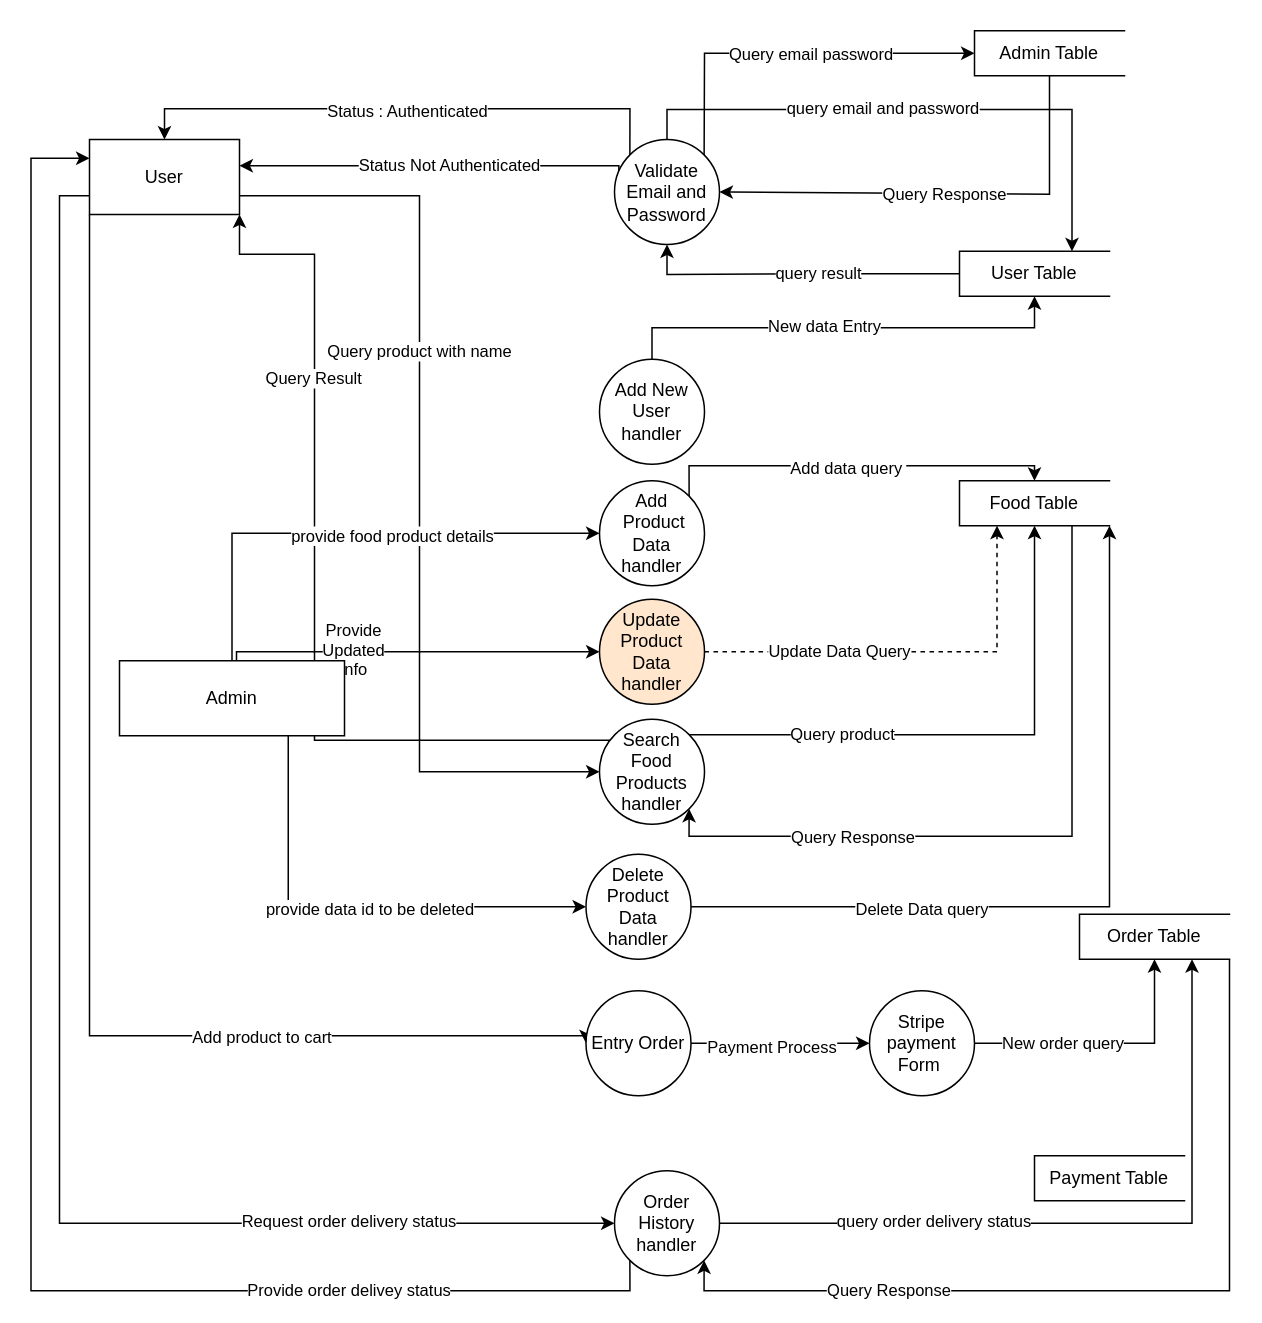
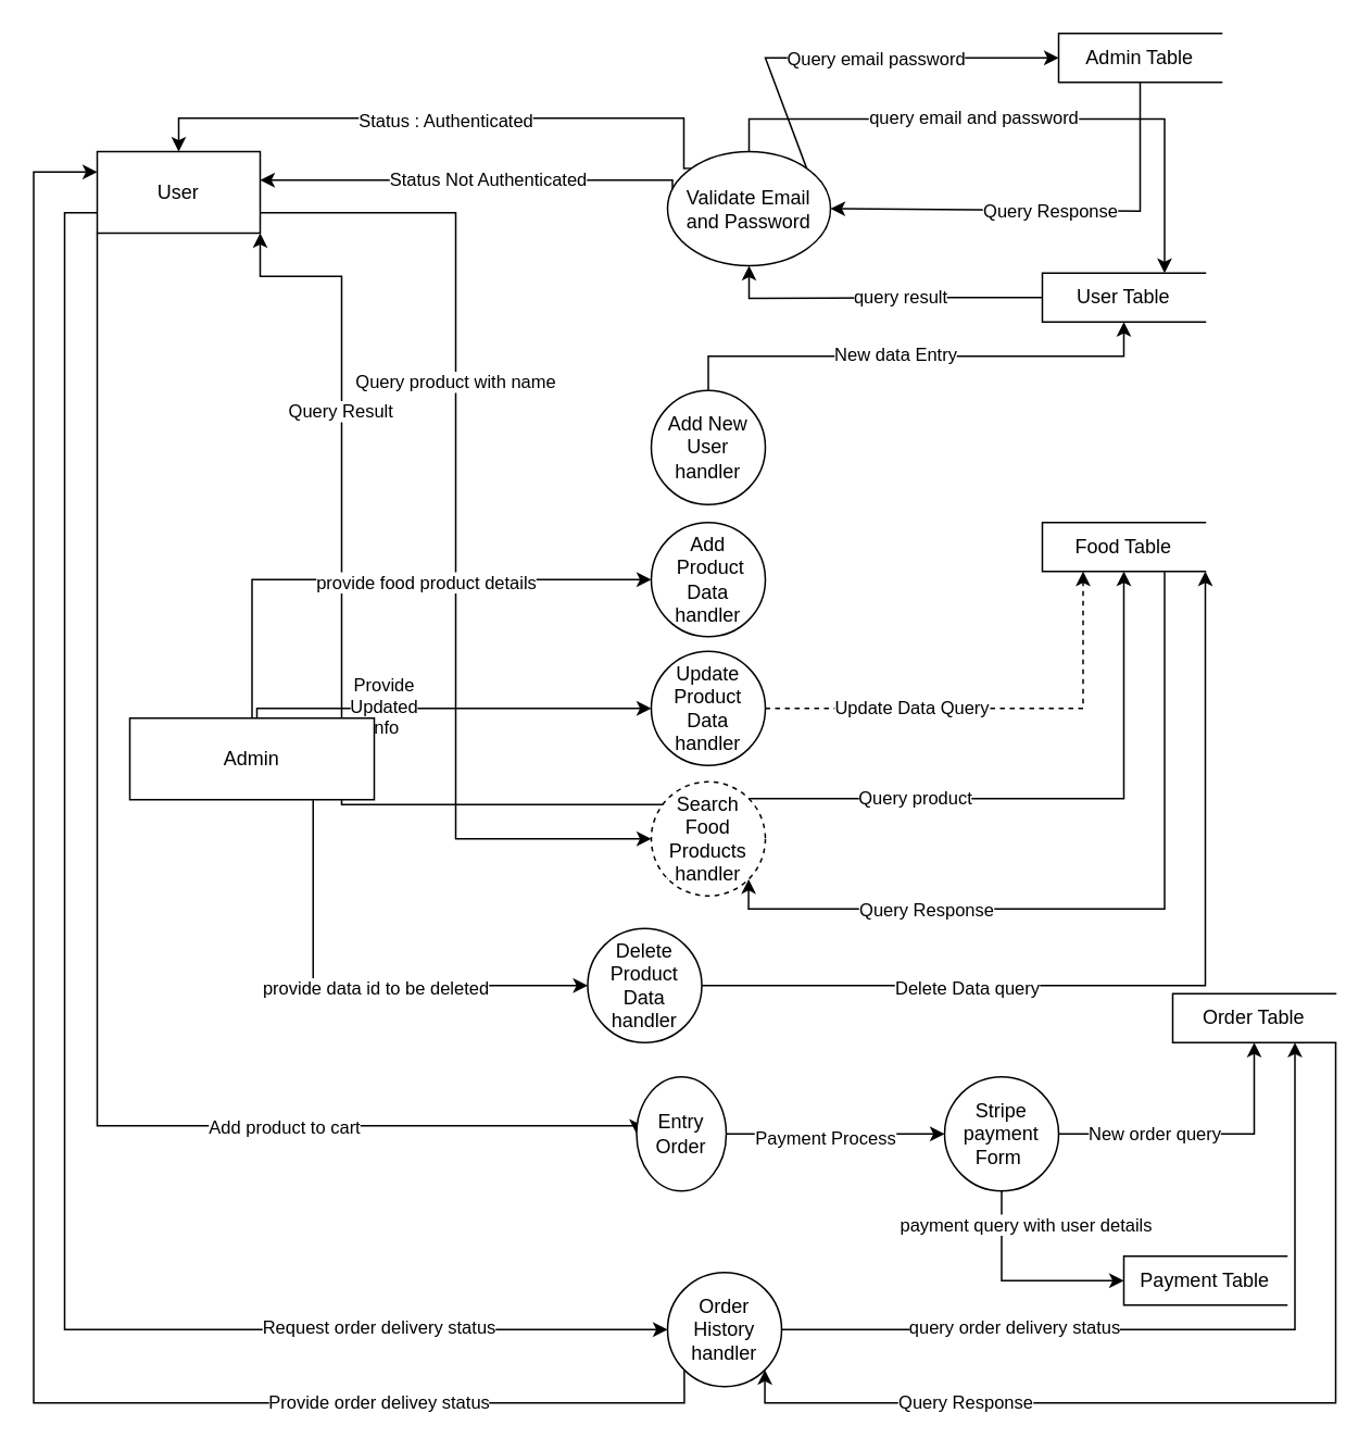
- <mxCell id="8" value="Validate Email and Password" style="ellipse;whiteSpace=wrap;html=1;aspect=fixed;" vertex="1" parent="1"><mxGeometry x="409" y="92.5" width="70" height="70" as="geometry" /></mxCell>
+ <mxCell id="8" value="Validate Email and Password" style="ellipse;whiteSpace=wrap;html=1;aspect=fixed;" vertex="1" parent="1"><mxGeometry x="409" y="92.5" width="100" height="70" as="geometry" /></mxCell>
- <mxCell id="51" style="edgeStyle=orthogonalEdgeStyle;rounded=0;orthogonalLoop=1;jettySize=auto;html=1;exitX=1;exitY=0;exitDx=0;exitDy=0;entryX=0.5;entryY=0;entryDx=0;entryDy=0;" edge="1" parent="1" source="53" target="25"><mxGeometry relative="1" as="geometry"><Array as="points"><mxPoint x="459" y="310" /><mxPoint x="689" y="310" /></Array></mxGeometry></mxCell>
- <mxCell id="52" value="Add data query&amp;nbsp;" style="edgeLabel;html=1;align=center;verticalAlign=middle;resizable=0;points=[];" vertex="1" connectable="0" parent="51"><mxGeometry x="-0.034" y="-1" relative="1" as="geometry"><mxPoint as="offset" /></mxGeometry></mxCell>
- <mxCell id="28" value="Update Product Data handler" style="ellipse;whiteSpace=wrap;html=1;aspect=fixed;fillColor=#ffe6cc;" vertex="1" parent="1"><mxGeometry x="399" y="399" width="70" height="70" as="geometry" /></mxCell>
+ <mxCell id="28" value="Update Product Data handler" style="ellipse;whiteSpace=wrap;html=1;aspect=fixed;" vertex="1" parent="1"><mxGeometry x="399" y="399" width="70" height="70" as="geometry" /></mxCell>
- <mxCell id="18" value="Search Food Products handler" style="ellipse;whiteSpace=wrap;html=1;aspect=fixed;" vertex="1" parent="1"><mxGeometry x="399" y="479" width="70" height="70" as="geometry" /></mxCell>
+ <mxCell id="18" value="Search Food Products handler" style="ellipse;whiteSpace=wrap;html=1;aspect=fixed;dashed=1;" vertex="1" parent="1"><mxGeometry x="399" y="479" width="70" height="70" as="geometry" /></mxCell>
- <mxCell id="31" value="Delete Product Data handler" style="ellipse;whiteSpace=wrap;html=1;aspect=fixed;" vertex="1" parent="1"><mxGeometry x="390" y="569" width="70" height="70" as="geometry" /></mxCell>
+ <mxCell id="31" value="Delete Product Data handler" style="ellipse;whiteSpace=wrap;html=1;aspect=fixed;" vertex="1" parent="1"><mxGeometry x="360" y="569" width="70" height="70" as="geometry" /></mxCell>
- <mxCell id="56" value="Entry Order" style="ellipse;whiteSpace=wrap;html=1;aspect=fixed;" vertex="1" parent="1"><mxGeometry x="390" y="660" width="70" height="70" as="geometry" /></mxCell>
+ <mxCell id="56" value="Entry Order" style="ellipse;whiteSpace=wrap;html=1;aspect=fixed;" vertex="1" parent="1"><mxGeometry x="390" y="660" width="55" height="70" as="geometry" /></mxCell>
+ <mxCell id="57" style="edgeStyle=orthogonalEdgeStyle;rounded=0;orthogonalLoop=1;jettySize=auto;html=1;exitX=0.5;exitY=1;exitDx=0;exitDy=0;entryX=0;entryY=0.5;entryDx=0;entryDy=0;" edge="1" parent="1" source="61" target="62"><mxGeometry relative="1" as="geometry" /></mxCell>
+ <mxCell id="58" value="payment query with user details" style="edgeLabel;html=1;align=center;verticalAlign=middle;resizable=0;points=[];" vertex="1" connectable="0" parent="57"><mxGeometry x="-0.152" y="1" relative="1" as="geometry"><mxPoint x="14" y="-34" as="offset" /></mxGeometry></mxCell>
